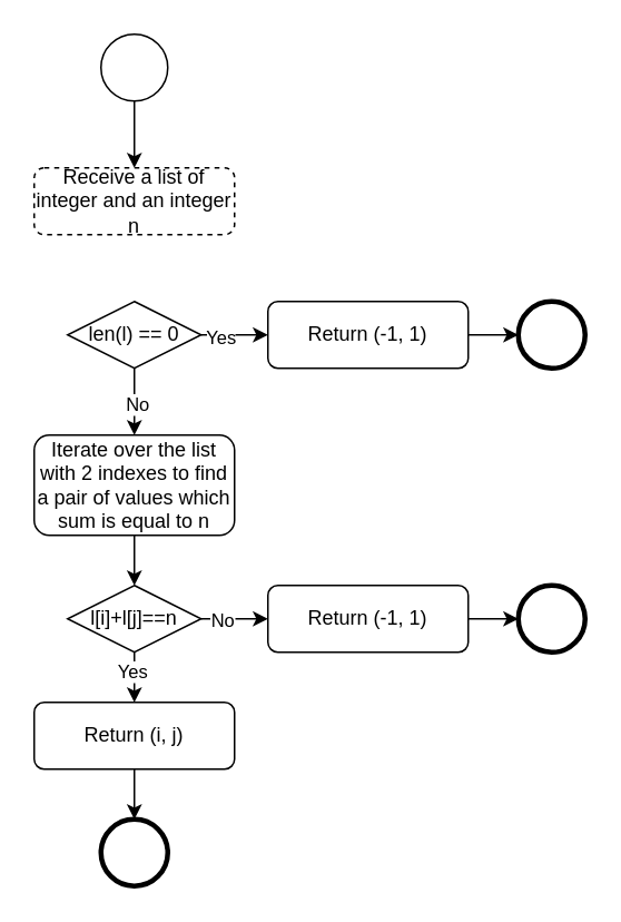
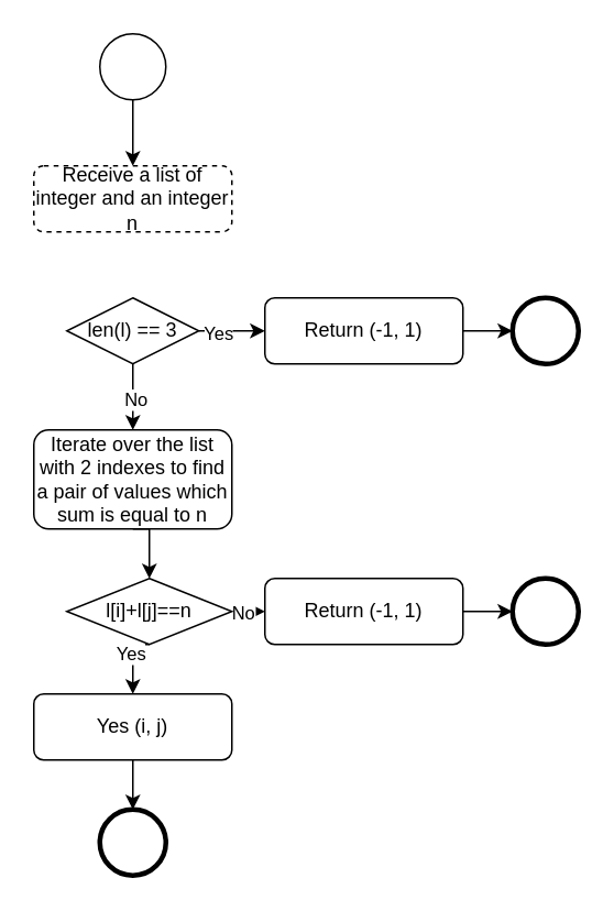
- <mxCell id="10" value="len(l) == 0" style="rhombus;whiteSpace=wrap;html=1;" vertex="1" parent="1"><mxGeometry x="40" y="180" width="80" height="40" as="geometry" /></mxCell>
+ <mxCell id="10" value="len(l) == 3" style="rhombus;whiteSpace=wrap;html=1;" vertex="1" parent="1"><mxGeometry x="40" y="180" width="80" height="40" as="geometry" /></mxCell>
- <mxCell id="20" value="l[i]+l[j]==n" style="rhombus;whiteSpace=wrap;html=1;" vertex="1" parent="1"><mxGeometry x="40" y="350" width="80" height="40" as="geometry" /></mxCell>
+ <mxCell id="20" value="l[i]+l[j]==n" style="rhombus;whiteSpace=wrap;html=1;" vertex="1" parent="1"><mxGeometry x="40" y="350" width="100" height="40" as="geometry" /></mxCell>
- <mxCell id="23" value="Return (i, j)" style="rounded=1;whiteSpace=wrap;html=1;" vertex="1" parent="1"><mxGeometry x="20" y="420" width="120" height="40" as="geometry" /></mxCell>
+ <mxCell id="23" value="Yes (i, j)" style="rounded=1;whiteSpace=wrap;html=1;" vertex="1" parent="1"><mxGeometry x="20" y="420" width="120" height="40" as="geometry" /></mxCell>
